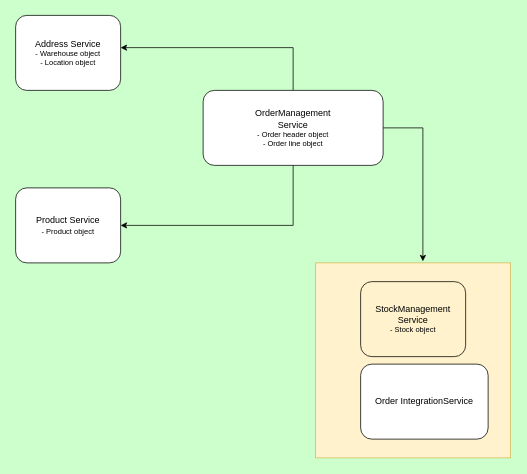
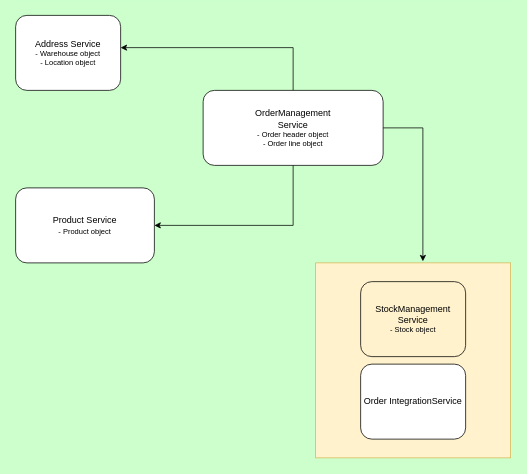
- <mxCell id="6" value="&lt;div&gt;Product Service&lt;/div&gt;&lt;font style=&quot;font-size: 10px&quot;&gt;- Product object&lt;/font&gt;" style="rounded=1;whiteSpace=wrap;html=1;" vertex="1" parent="1"><mxGeometry x="20" y="250" width="140" height="100" as="geometry" /></mxCell>
+ <mxCell id="6" value="&lt;div&gt;Product Service&lt;/div&gt;&lt;font style=&quot;font-size: 10px&quot;&gt;- Product object&lt;/font&gt;" style="rounded=1;whiteSpace=wrap;html=1;" vertex="1" parent="1"><mxGeometry x="20" y="250" width="185" height="100" as="geometry" /></mxCell>
- <mxCell id="9" value="&lt;div&gt;Order IntegrationService&lt;/div&gt;" style="rounded=1;whiteSpace=wrap;html=1;" vertex="1" parent="1"><mxGeometry x="480" y="485" width="170" height="100" as="geometry" /></mxCell>
+ <mxCell id="9" value="&lt;div&gt;Order IntegrationService&lt;/div&gt;" style="rounded=1;whiteSpace=wrap;html=1;" vertex="1" parent="1"><mxGeometry x="480" y="485" width="140" height="100" as="geometry" /></mxCell>
